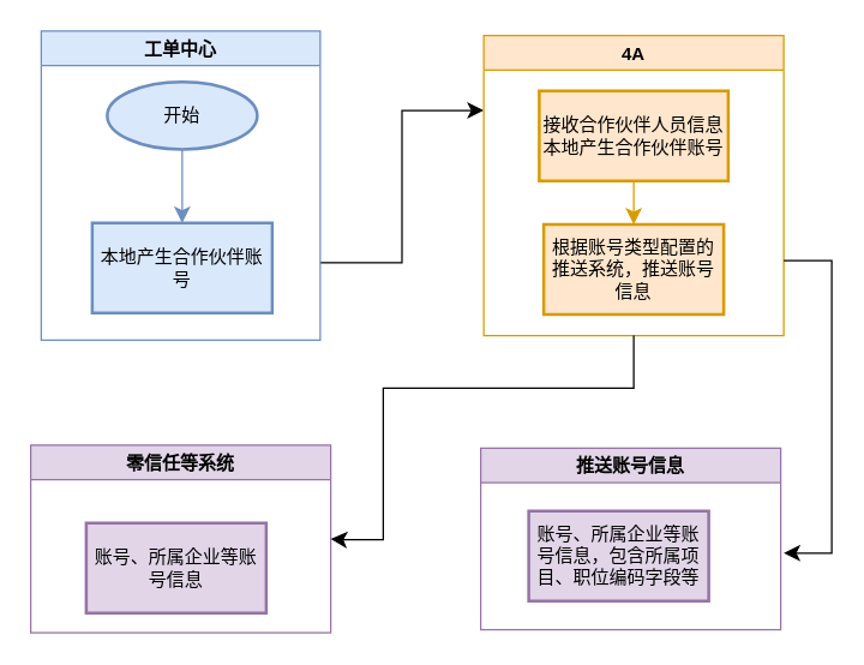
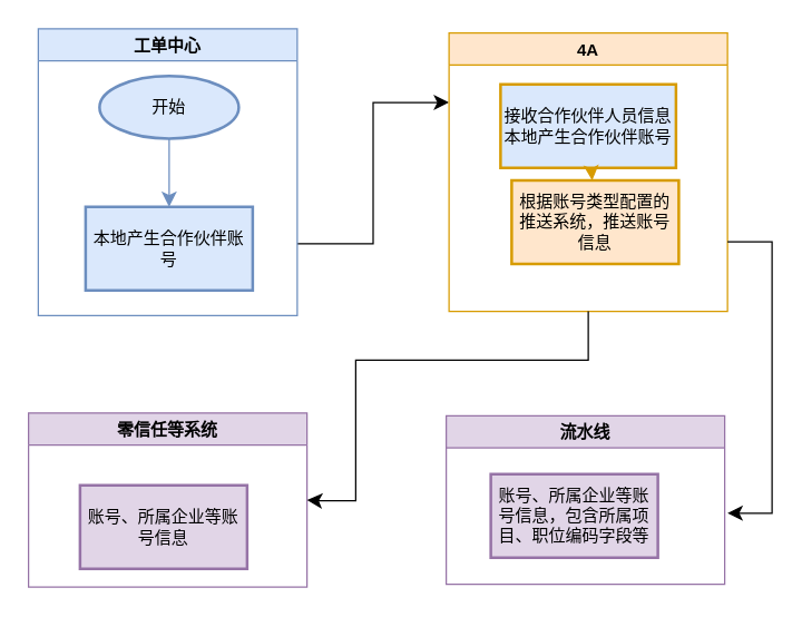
- <mxCell id="8" value="&lt;div&gt;接收合作伙伴人员信息&lt;/div&gt;&lt;div&gt;本地产生合作伙伴账号&lt;/div&gt;" style="whiteSpace=wrap;html=1;strokeWidth=2;fillColor=#ffe6cc;strokeColor=#d79b00;" parent="7" vertex="1"><mxGeometry x="37" y="37" width="126" height="60" as="geometry" /></mxCell>
+ <mxCell id="8" value="&lt;div&gt;接收合作伙伴人员信息&lt;/div&gt;&lt;div&gt;本地产生合作伙伴账号&lt;/div&gt;" style="whiteSpace=wrap;html=1;strokeWidth=2;fillColor=#dae8fc;strokeColor=#d79b00;" parent="7" vertex="1"><mxGeometry x="37" y="37" width="126" height="60" as="geometry" /></mxCell>
- <mxCell id="9" value="根据账号类型配置的推送系统，推送账号信息" style="whiteSpace=wrap;html=1;strokeWidth=2;fillColor=#ffe6cc;strokeColor=#d79b00;" parent="7" vertex="1"><mxGeometry x="40" y="126" width="120" height="60" as="geometry" /></mxCell>
+ <mxCell id="9" value="根据账号类型配置的推送系统，推送账号信息" style="whiteSpace=wrap;html=1;strokeWidth=2;fillColor=#ffe6cc;strokeColor=#d79b00;" parent="7" vertex="1"><mxGeometry x="45" y="106" width="120" height="60" as="geometry" /></mxCell>
- <mxCell id="11" value="推送账号信息" style="swimlane;fillColor=#e1d5e7;strokeColor=#9673a6;" parent="1" vertex="1"><mxGeometry x="320" y="298" width="200" height="121" as="geometry" /></mxCell>
+ <mxCell id="11" value="流水线" style="swimlane;fillColor=#e1d5e7;strokeColor=#9673a6;" parent="1" vertex="1"><mxGeometry x="320" y="298" width="200" height="121" as="geometry" /></mxCell>
